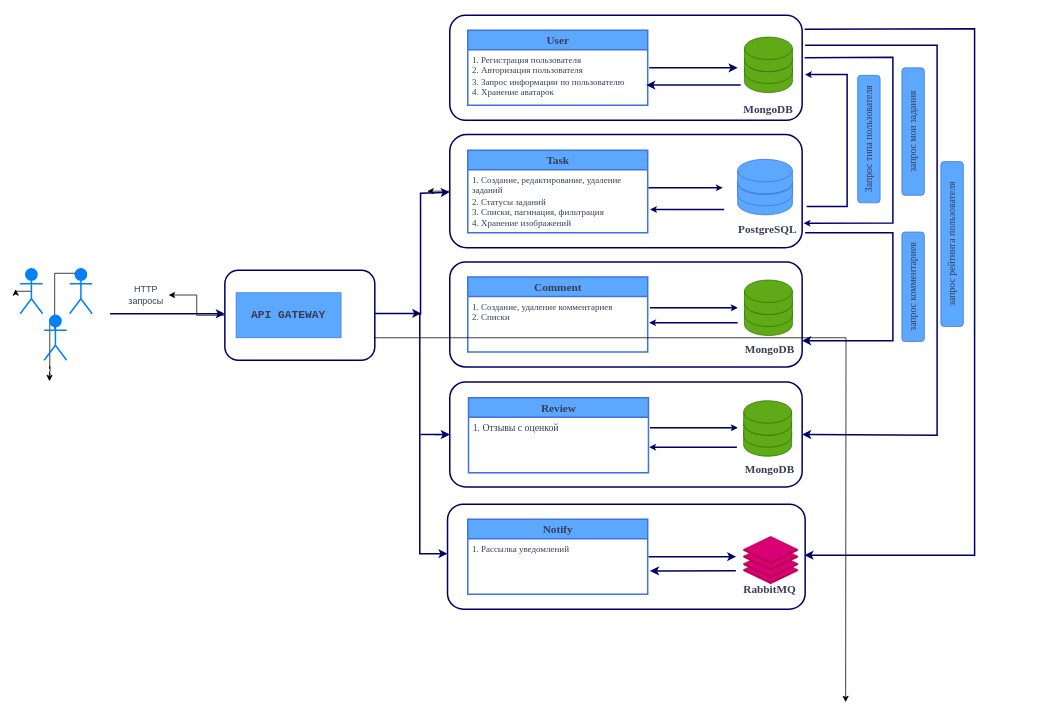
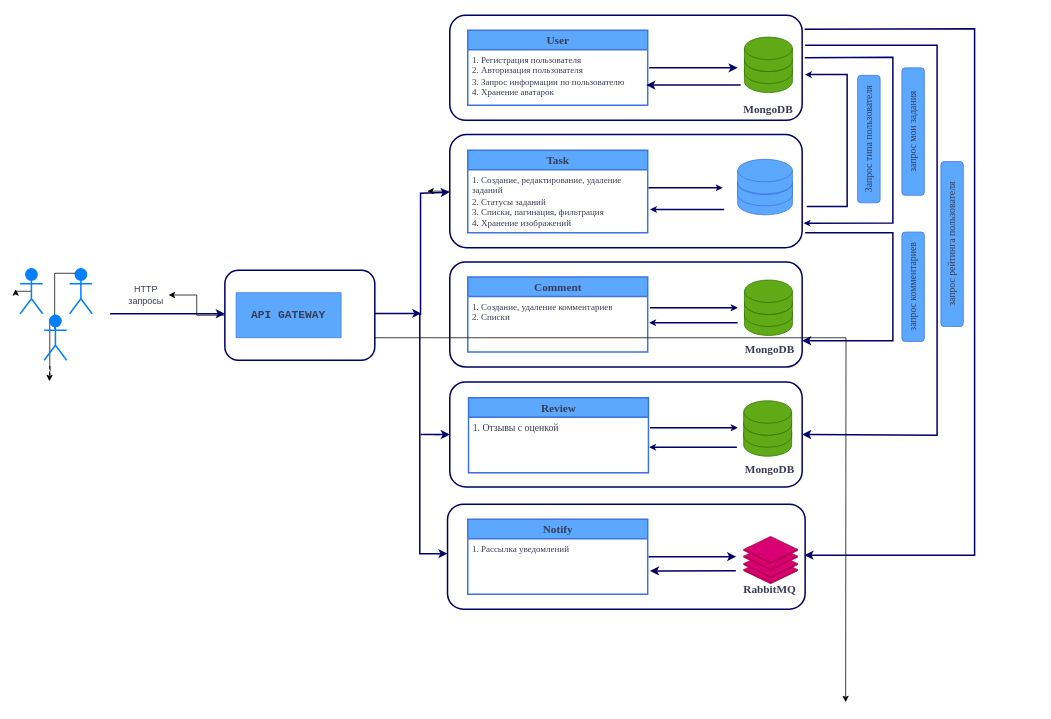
- <mxCell id="11" value="PostgreSQL" style="text;html=1;strokeColor=none;fillColor=none;align=center;verticalAlign=middle;whiteSpace=wrap;rounded=0;fontFamily=Tahoma;fontSize=15;fontStyle=1;labelBackgroundColor=none;fontColor=#393C56;" parent="1" vertex="1"><mxGeometry x="993" y="290" width="60" height="30" as="geometry" /></mxCell>
